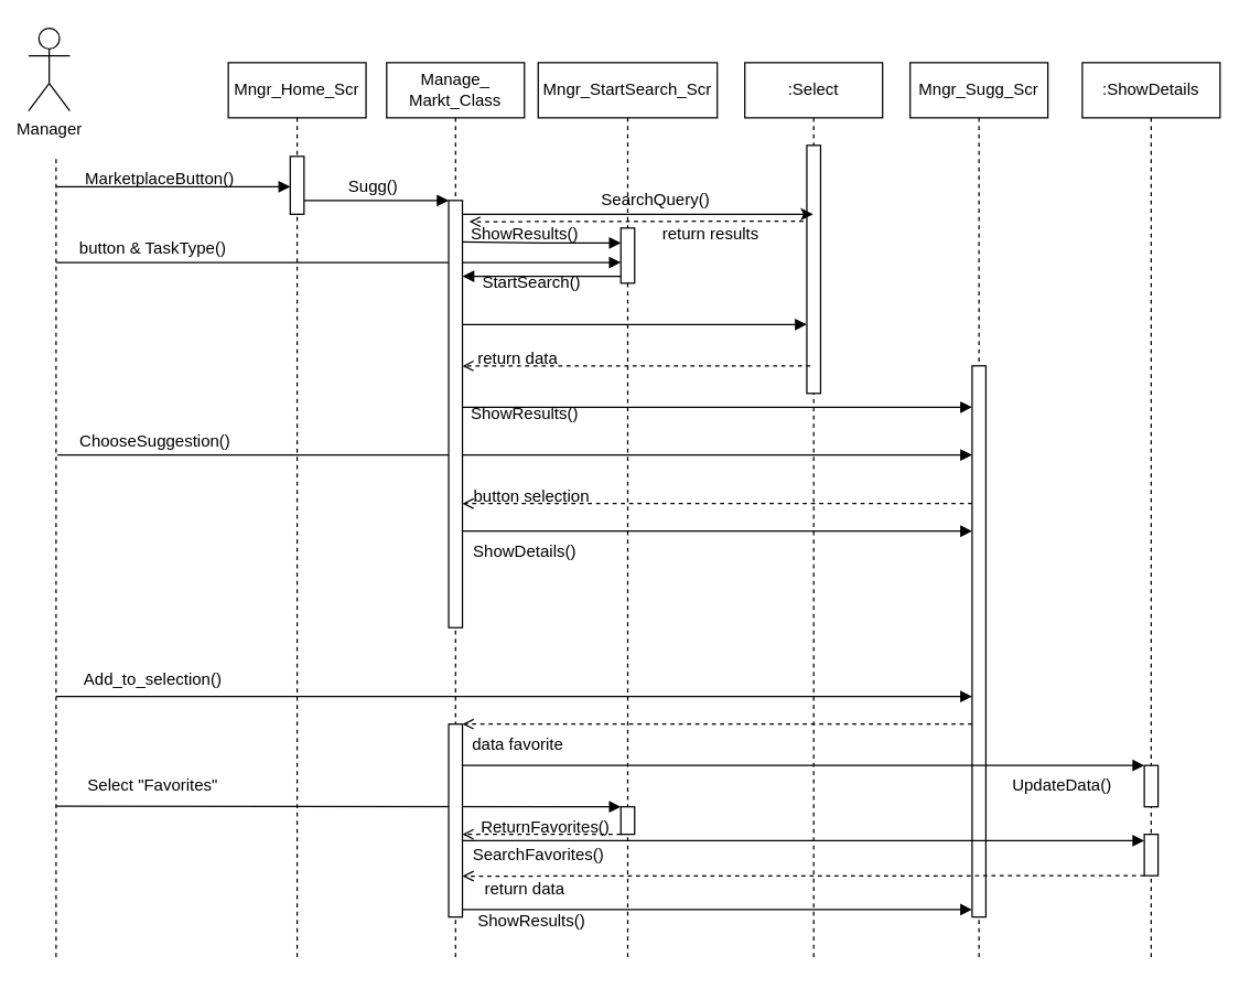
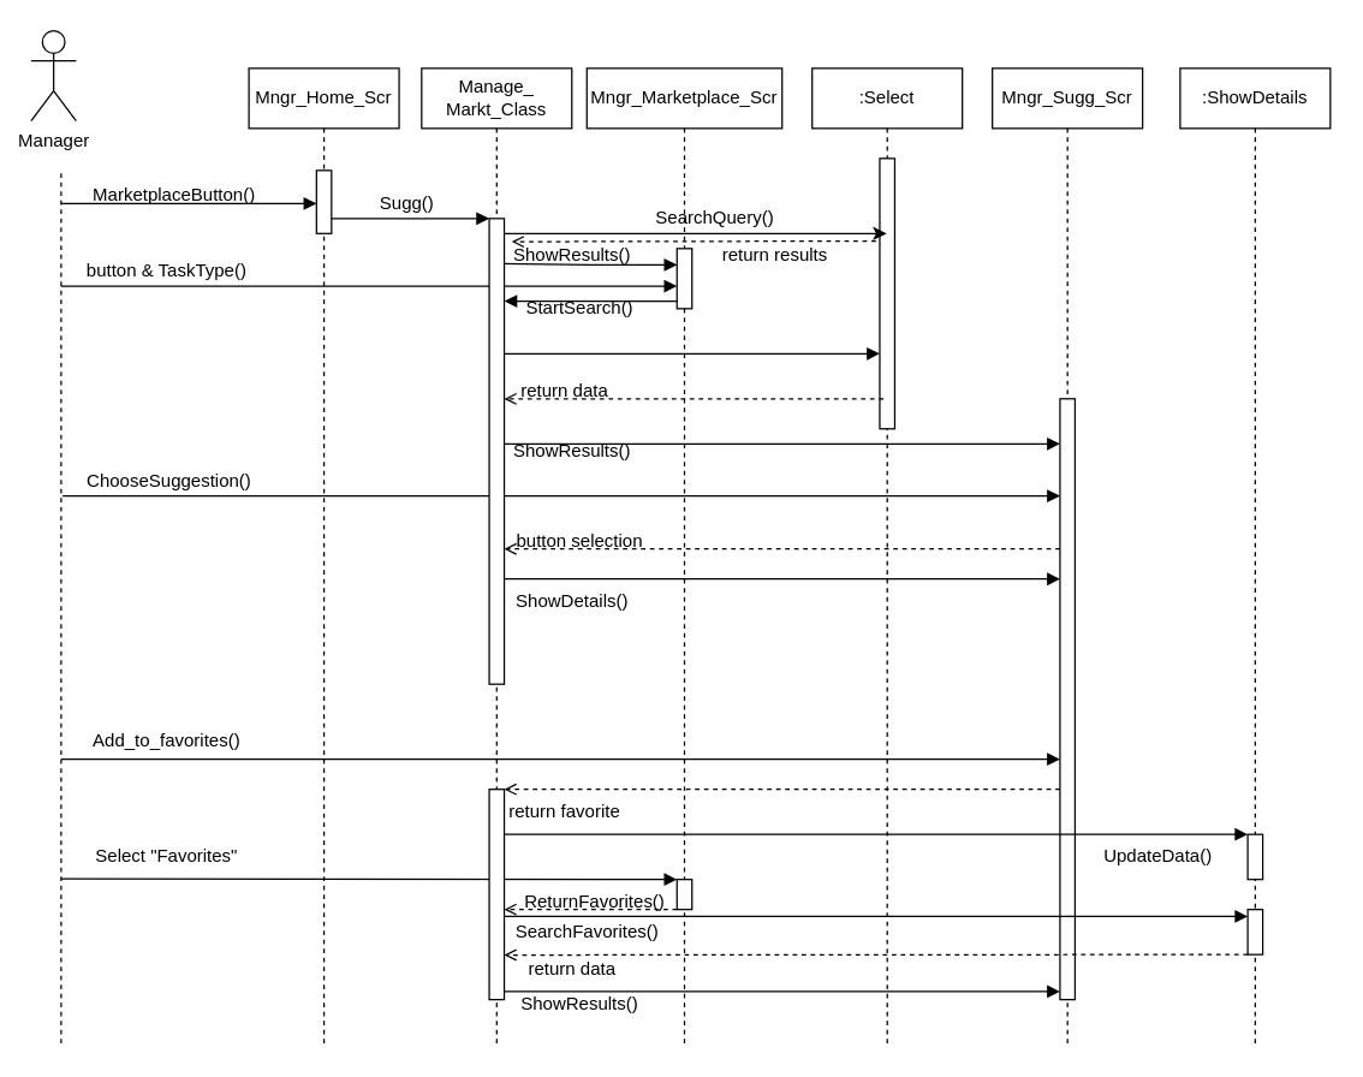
- <mxCell id="4" value="Mngr_&lt;span style=&quot;background-color: transparent; color: light-dark(rgb(0, 0, 0), rgb(255, 255, 255));&quot;&gt;StartSearch_Scr&lt;/span&gt;" style="shape=umlLifeline;perimeter=lifelinePerimeter;whiteSpace=wrap;html=1;container=0;dropTarget=0;collapsible=0;recursiveResize=0;outlineConnect=0;portConstraint=eastwest;newEdgeStyle={&quot;edgeStyle&quot;:&quot;elbowEdgeStyle&quot;,&quot;elbow&quot;:&quot;vertical&quot;,&quot;curved&quot;:0,&quot;rounded&quot;:0};" parent="1" vertex="1"><mxGeometry x="390" y="45" width="130" height="650" as="geometry" /></mxCell>
+ <mxCell id="4" value="Mngr_&lt;span style=&quot;background-color: transparent; color: light-dark(rgb(0, 0, 0), rgb(255, 255, 255));&quot;&gt;Marketplace_Scr&lt;/span&gt;" style="shape=umlLifeline;perimeter=lifelinePerimeter;whiteSpace=wrap;html=1;container=0;dropTarget=0;collapsible=0;recursiveResize=0;outlineConnect=0;portConstraint=eastwest;newEdgeStyle={&quot;edgeStyle&quot;:&quot;elbowEdgeStyle&quot;,&quot;elbow&quot;:&quot;vertical&quot;,&quot;curved&quot;:0,&quot;rounded&quot;:0};" parent="1" vertex="1"><mxGeometry x="390" y="45" width="130" height="650" as="geometry" /></mxCell>
- <mxCell id="34" value="Add_to_selection()" style="text;html=1;align=center;verticalAlign=middle;resizable=0;points=[];autosize=1;strokeColor=none;fillColor=none;" parent="1" vertex="1"><mxGeometry x="50" y="478" width="120" height="30" as="geometry" /></mxCell>
+ <mxCell id="34" value="Add_to_favorites()" style="text;html=1;align=center;verticalAlign=middle;resizable=0;points=[];autosize=1;strokeColor=none;fillColor=none;" parent="1" vertex="1"><mxGeometry x="50" y="478" width="120" height="30" as="geometry" /></mxCell>
- <mxCell id="52" value="data favorite" style="text;html=1;align=center;verticalAlign=middle;resizable=0;points=[];autosize=1;strokeColor=none;fillColor=none;" parent="1" vertex="1"><mxGeometry x="325" y="525" width="100" height="30" as="geometry" /></mxCell>
+ <mxCell id="52" value="return favorite" style="text;html=1;align=center;verticalAlign=middle;resizable=0;points=[];autosize=1;strokeColor=none;fillColor=none;" parent="1" vertex="1"><mxGeometry x="325" y="525" width="100" height="30" as="geometry" /></mxCell>
